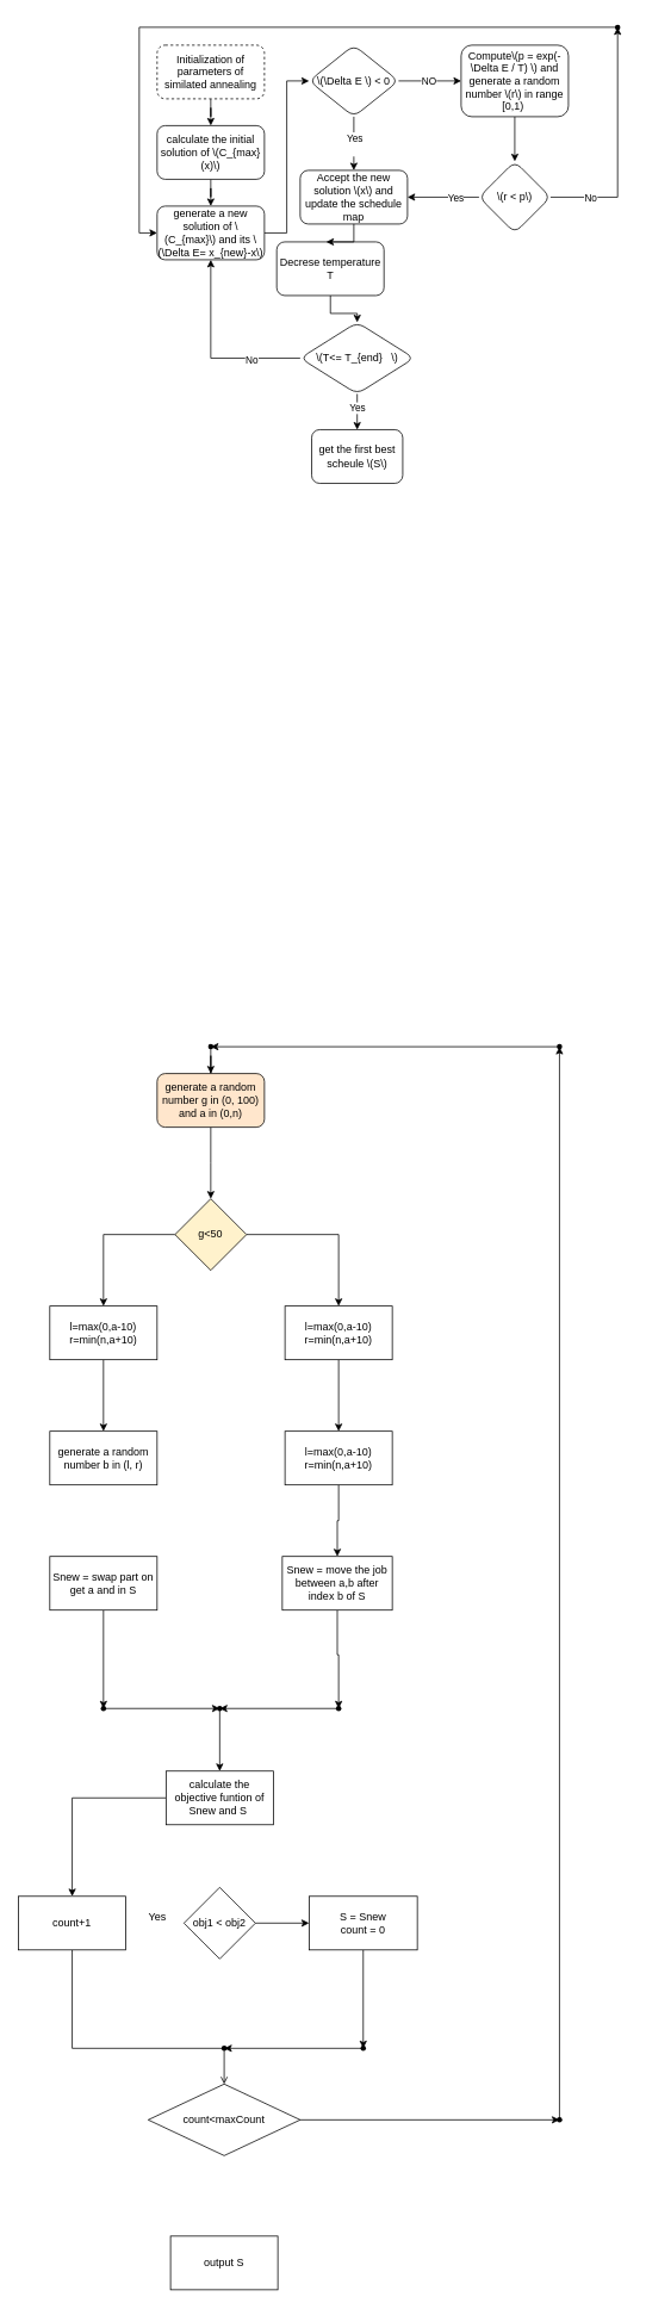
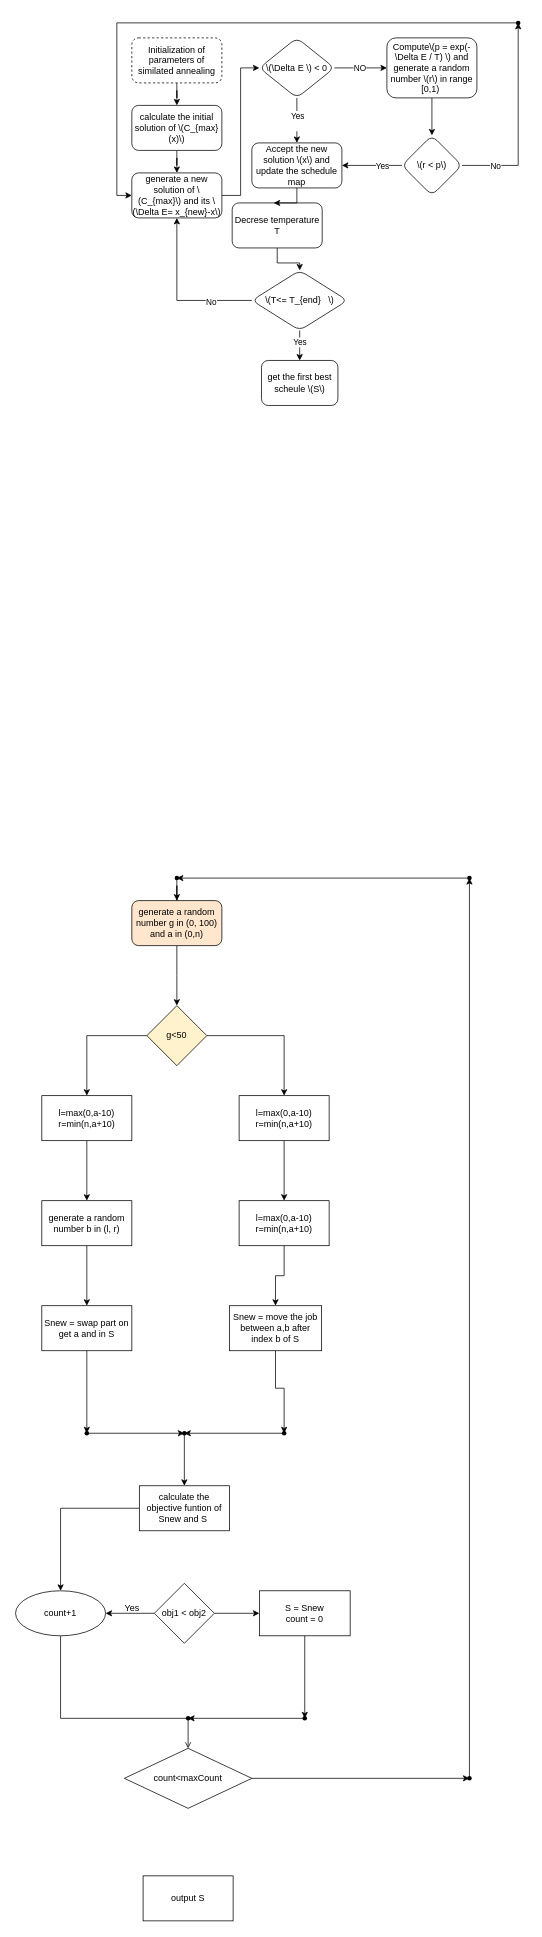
+ <mxCell id="37" value="" style="edgeStyle=orthogonalEdgeStyle;rounded=0;orthogonalLoop=1;jettySize=auto;html=1;" parent="1" source="38" target="40" edge="1"><mxGeometry relative="1" as="geometry" /></mxCell>
- <mxCell id="46" value="Snew = move the job between a,b after index b of S" style="whiteSpace=wrap;html=1;" parent="1" vertex="1"><mxGeometry x="315" y="1740" width="123" height="60" as="geometry" /></mxCell>
+ <mxCell id="46" value="Snew = move the job between a,b after index b of S" style="whiteSpace=wrap;html=1;" parent="1" vertex="1"><mxGeometry x="305" y="1740" width="123" height="60" as="geometry" /></mxCell>
- <mxCell id="59" value="count+1" style="whiteSpace=wrap;html=1;sketch=0;pointerEvents=1;" parent="1" vertex="1"><mxGeometry y="2120" width="120" height="60" as="geometry" x="20" /></mxCell>
+ <mxCell id="59" value="count+1" style="ellipse;whiteSpace=wrap;html=1;sketch=0;pointerEvents=1;" parent="1" vertex="1"><mxGeometry y="2120" width="120" height="60" as="geometry" x="20" /></mxCell>
+ <mxCell id="55" value="" style="edgeStyle=orthogonalEdgeStyle;rounded=0;orthogonalLoop=1;jettySize=auto;html=1;" parent="1" source="57" target="59" edge="1"><mxGeometry relative="1" as="geometry" /></mxCell>
